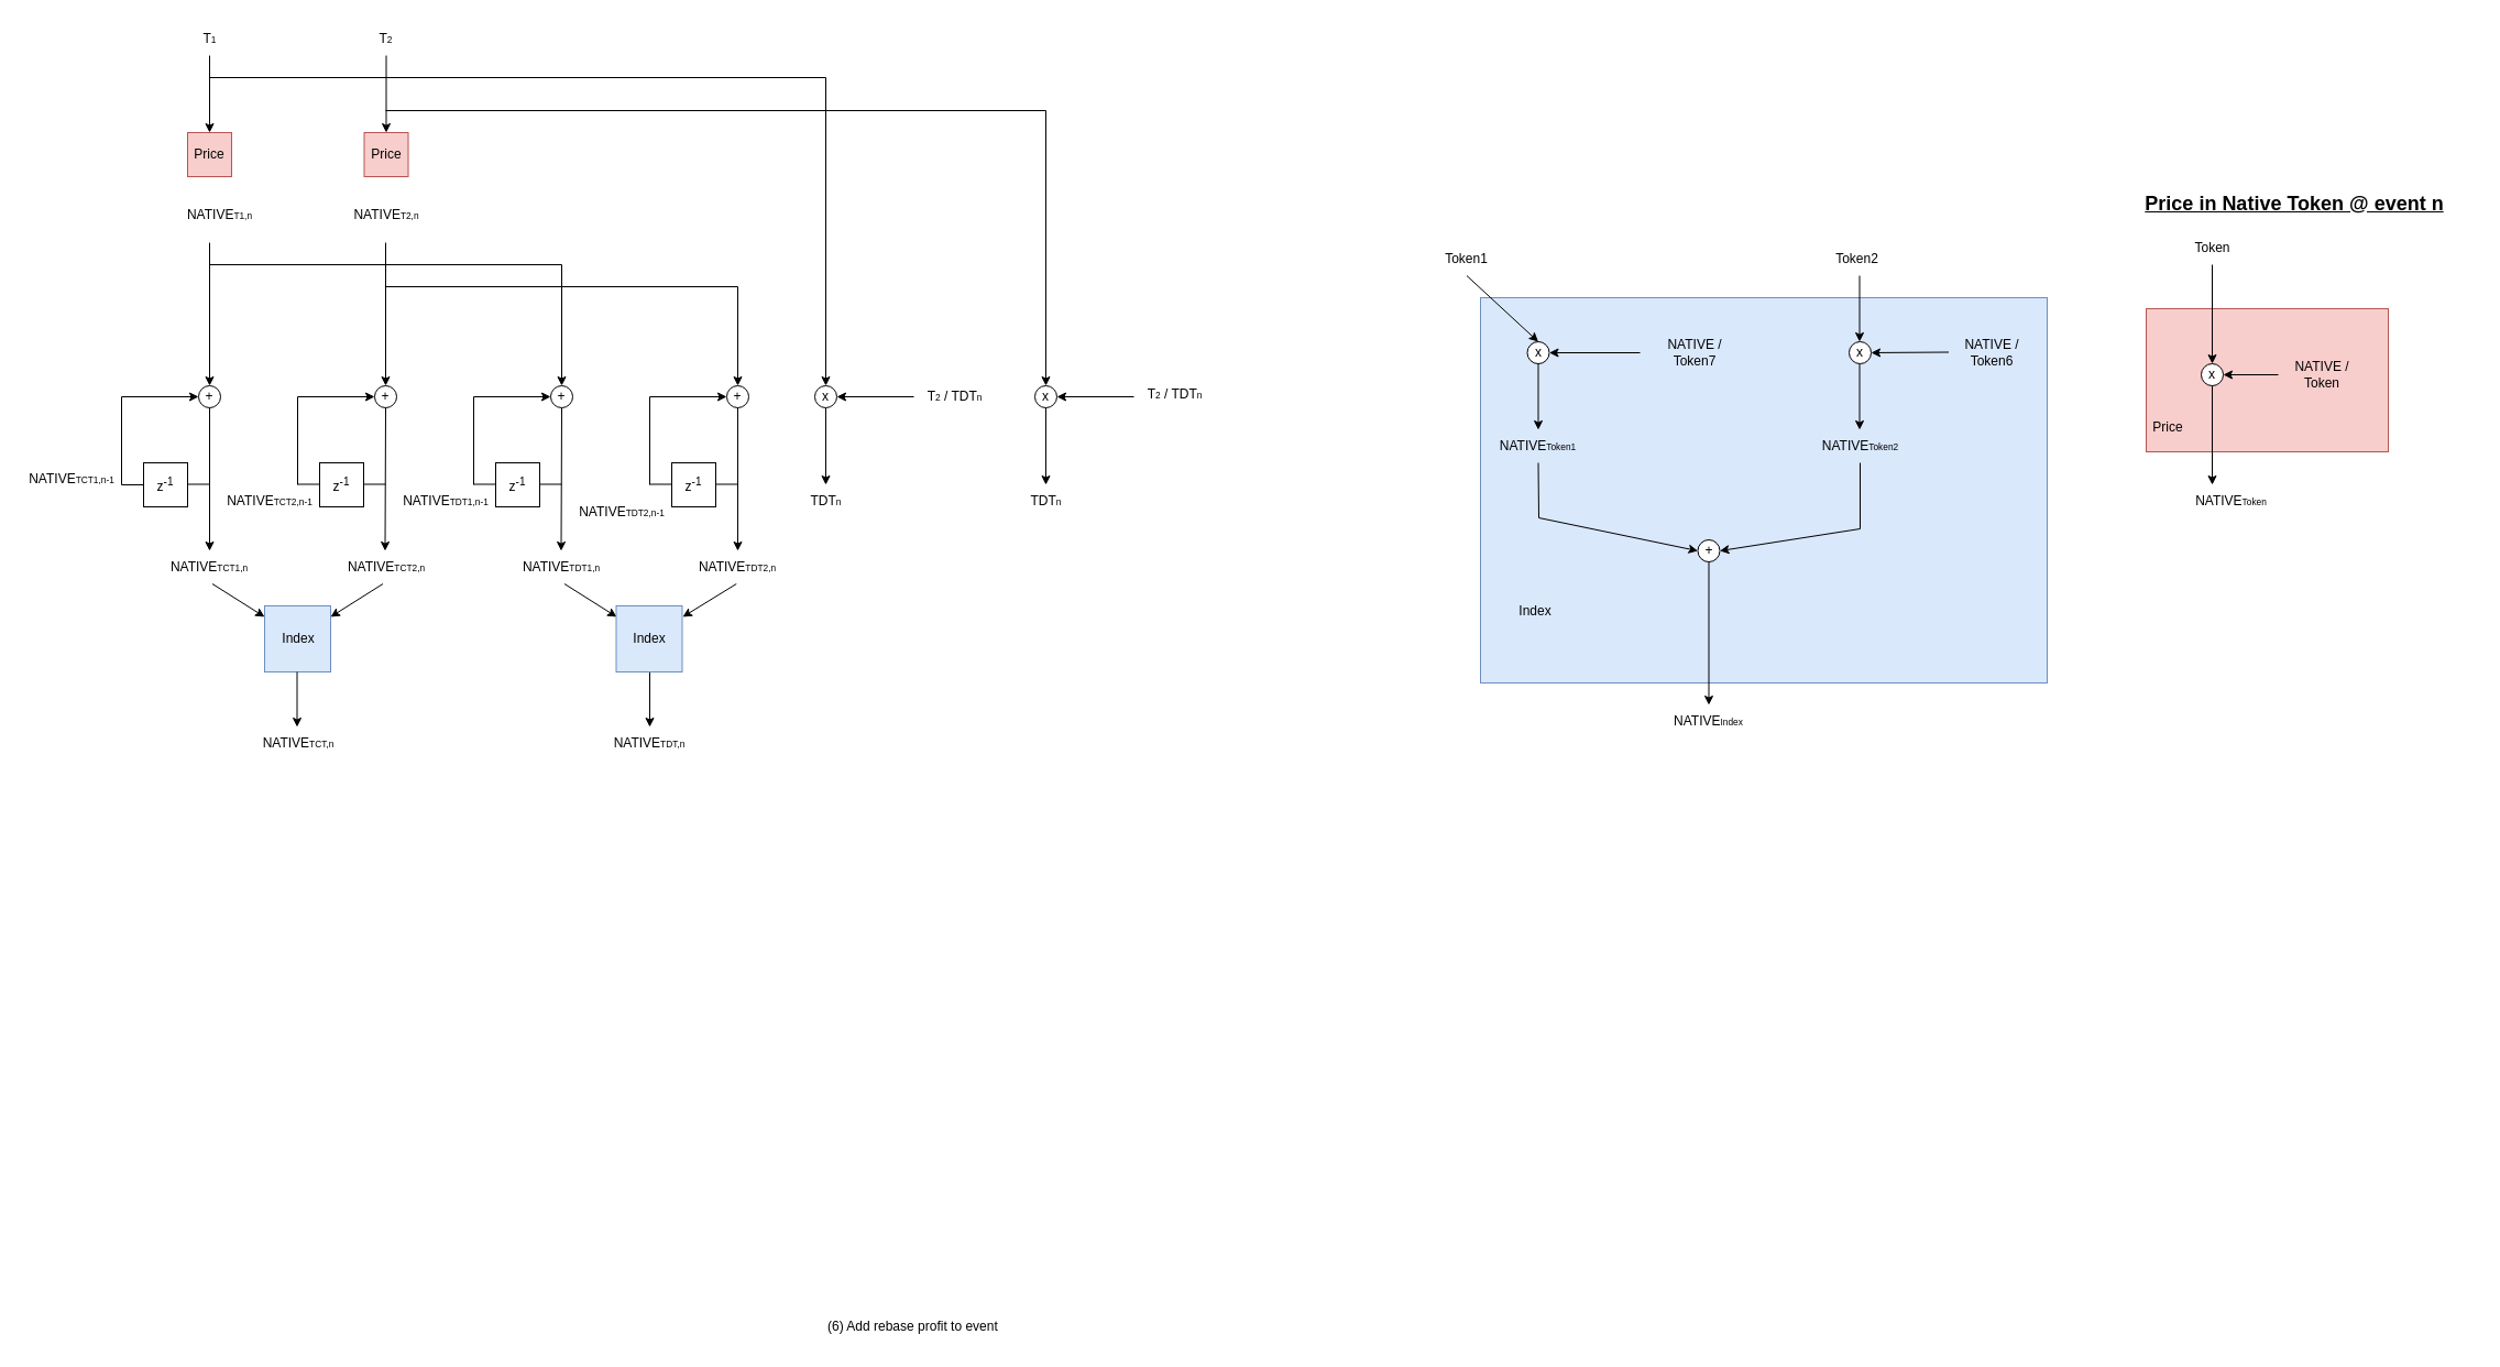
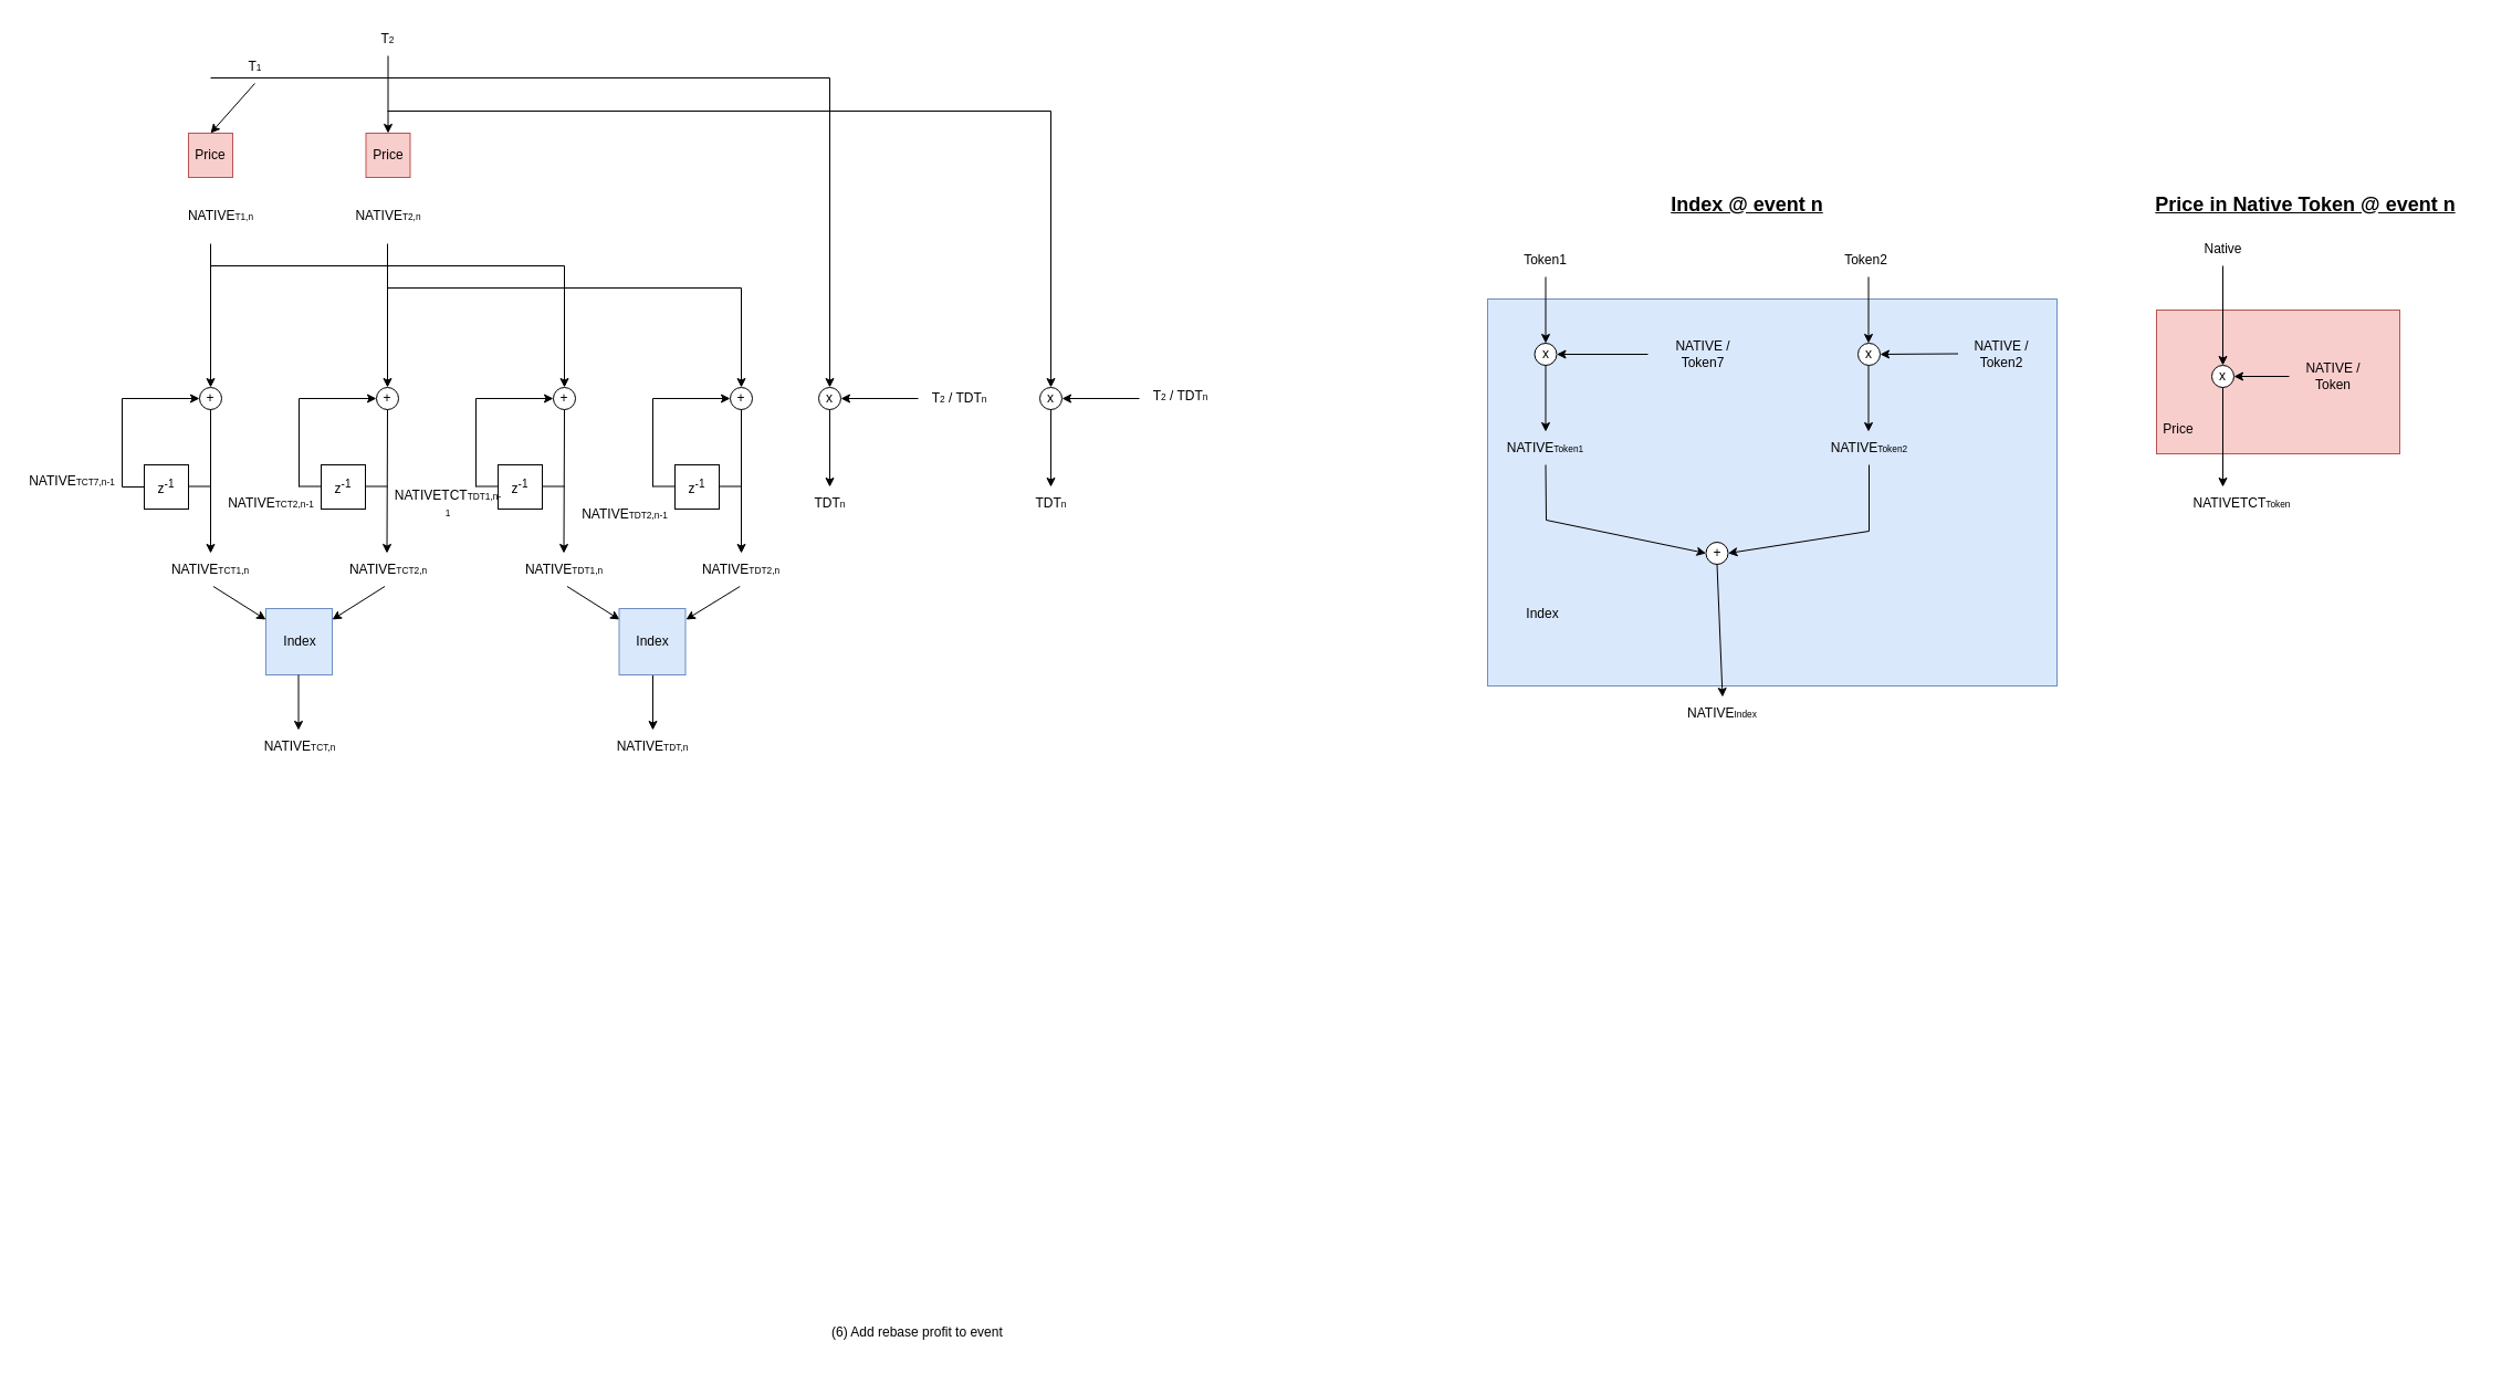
- <mxCell id="31" value="T&lt;span style=&quot;font-size: 8.333px&quot;&gt;1&lt;/span&gt;" style="text;html=1;strokeColor=none;fillColor=none;align=center;verticalAlign=middle;whiteSpace=wrap;rounded=0;" parent="1" vertex="1"><mxGeometry x="172.5" y="20" width="35" height="30" as="geometry" /></mxCell>
+ <mxCell id="31" value="T&lt;span style=&quot;font-size: 8.333px&quot;&gt;1&lt;/span&gt;" style="text;html=1;strokeColor=none;fillColor=none;align=center;verticalAlign=middle;whiteSpace=wrap;rounded=0;" parent="1" vertex="1"><mxGeometry x="212.5" y="45" width="35" height="30" as="geometry" /></mxCell>
+ <mxCell id="63" value="&lt;b&gt;&lt;font style=&quot;font-size: 18px&quot;&gt;&lt;u&gt;Index @ event n&lt;/u&gt;&lt;/font&gt;&lt;/b&gt;" style="text;html=1;strokeColor=none;fillColor=none;align=center;verticalAlign=middle;whiteSpace=wrap;rounded=0;" parent="1" vertex="1"><mxGeometry x="1415" y="170" width="330" height="30" as="geometry" /></mxCell>
- <mxCell id="82" value="Token" style="text;html=1;strokeColor=none;fillColor=none;align=center;verticalAlign=middle;whiteSpace=wrap;rounded=0;" vertex="1" parent="1"><mxGeometry x="1982.5" y="210" width="55" height="30" as="geometry" /></mxCell>
+ <mxCell id="82" value="Native" style="text;html=1;strokeColor=none;fillColor=none;align=center;verticalAlign=middle;whiteSpace=wrap;rounded=0;" vertex="1" parent="1"><mxGeometry x="1982.5" y="210" width="55" height="30" as="geometry" /></mxCell>
- <mxCell id="37" value="Token1" style="text;html=1;strokeColor=none;fillColor=none;align=center;verticalAlign=middle;whiteSpace=wrap;rounded=0;" parent="1" vertex="1"><mxGeometry x="1305" y="220" width="55" height="30" as="geometry" /></mxCell>
+ <mxCell id="37" value="Token1" style="text;html=1;strokeColor=none;fillColor=none;align=center;verticalAlign=middle;whiteSpace=wrap;rounded=0;" parent="1" vertex="1"><mxGeometry x="1370" y="220" width="55" height="30" as="geometry" /></mxCell>
- <mxCell id="43" value="NATIVE&amp;nbsp;/ Token6" style="text;html=1;strokeColor=none;fillColor=none;align=center;verticalAlign=middle;whiteSpace=wrap;rounded=0;" parent="1" vertex="1"><mxGeometry x="1770" y="305" width="80" height="30" as="geometry" /></mxCell>
+ <mxCell id="43" value="NATIVE&amp;nbsp;/ Token2" style="text;html=1;strokeColor=none;fillColor=none;align=center;verticalAlign=middle;whiteSpace=wrap;rounded=0;" parent="1" vertex="1"><mxGeometry x="1770" y="305" width="80" height="30" as="geometry" /></mxCell>
- <mxCell id="61" value="NATIVE&lt;span style=&quot;font-size: 8.333px&quot;&gt;TCT1,n-1&lt;/span&gt;" style="text;html=1;strokeColor=none;fillColor=none;align=center;verticalAlign=middle;whiteSpace=wrap;rounded=0;" parent="1" vertex="1"><mxGeometry x="20" y="420" width="90" height="30" as="geometry" /></mxCell>
+ <mxCell id="61" value="NATIVE&lt;span style=&quot;font-size: 8.333px&quot;&gt;TCT7,n-1&lt;/span&gt;" style="text;html=1;strokeColor=none;fillColor=none;align=center;verticalAlign=middle;whiteSpace=wrap;rounded=0;" parent="1" vertex="1"><mxGeometry x="20" y="420" width="90" height="30" as="geometry" /></mxCell>
- <mxCell id="99" value="NATIVE&lt;span style=&quot;font-size: 8.333px&quot;&gt;TDT1,n-1&lt;/span&gt;" style="text;html=1;strokeColor=none;fillColor=none;align=center;verticalAlign=middle;whiteSpace=wrap;rounded=0;" vertex="1" parent="1"><mxGeometry x="360" y="440" width="90" height="30" as="geometry" /></mxCell>
+ <mxCell id="99" value="NATIVETCT&lt;span style=&quot;font-size: 8.333px&quot;&gt;TDT1,n-1&lt;/span&gt;" style="text;html=1;strokeColor=none;fillColor=none;align=center;verticalAlign=middle;whiteSpace=wrap;rounded=0;" vertex="1" parent="1"><mxGeometry x="360" y="440" width="90" height="30" as="geometry" /></mxCell>
- <mxCell id="88" value="NATIVE&lt;span style=&quot;font-size: 8.333px&quot;&gt;Token&lt;/span&gt;" style="text;html=1;strokeColor=none;fillColor=none;align=center;verticalAlign=middle;whiteSpace=wrap;rounded=0;" vertex="1" parent="1"><mxGeometry x="2000" y="440" width="55" height="30" as="geometry" /></mxCell>
+ <mxCell id="88" value="NATIVETCT&lt;span style=&quot;font-size: 8.333px&quot;&gt;Token&lt;/span&gt;" style="text;html=1;strokeColor=none;fillColor=none;align=center;verticalAlign=middle;whiteSpace=wrap;rounded=0;" vertex="1" parent="1"><mxGeometry x="2000" y="440" width="55" height="30" as="geometry" /></mxCell>
- <mxCell id="78" value="NATIVE&lt;span style=&quot;font-size: 8.333px&quot;&gt;Index&lt;/span&gt;" style="text;html=1;strokeColor=none;fillColor=none;align=center;verticalAlign=middle;whiteSpace=wrap;rounded=0;" vertex="1" parent="1"><mxGeometry x="1525" y="640" width="55" height="30" as="geometry" /></mxCell>
+ <mxCell id="78" value="NATIVE&lt;span style=&quot;font-size: 8.333px&quot;&gt;Index&lt;/span&gt;" style="text;html=1;strokeColor=none;fillColor=none;align=center;verticalAlign=middle;whiteSpace=wrap;rounded=0;" vertex="1" parent="1"><mxGeometry x="1530" y="630" width="55" height="30" as="geometry" /></mxCell>
